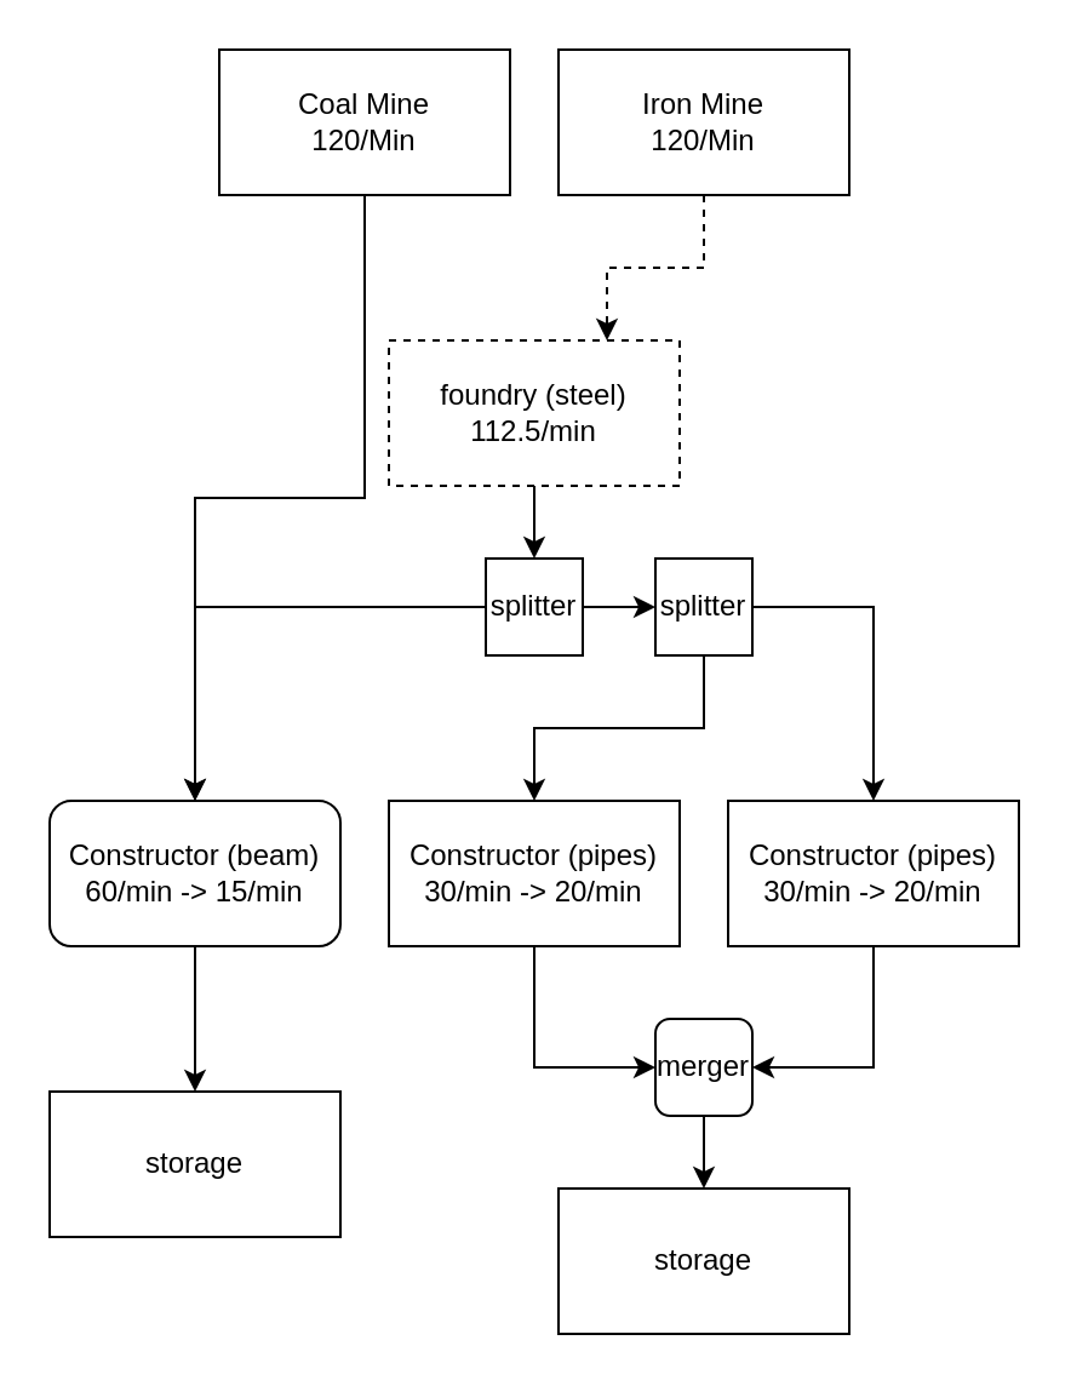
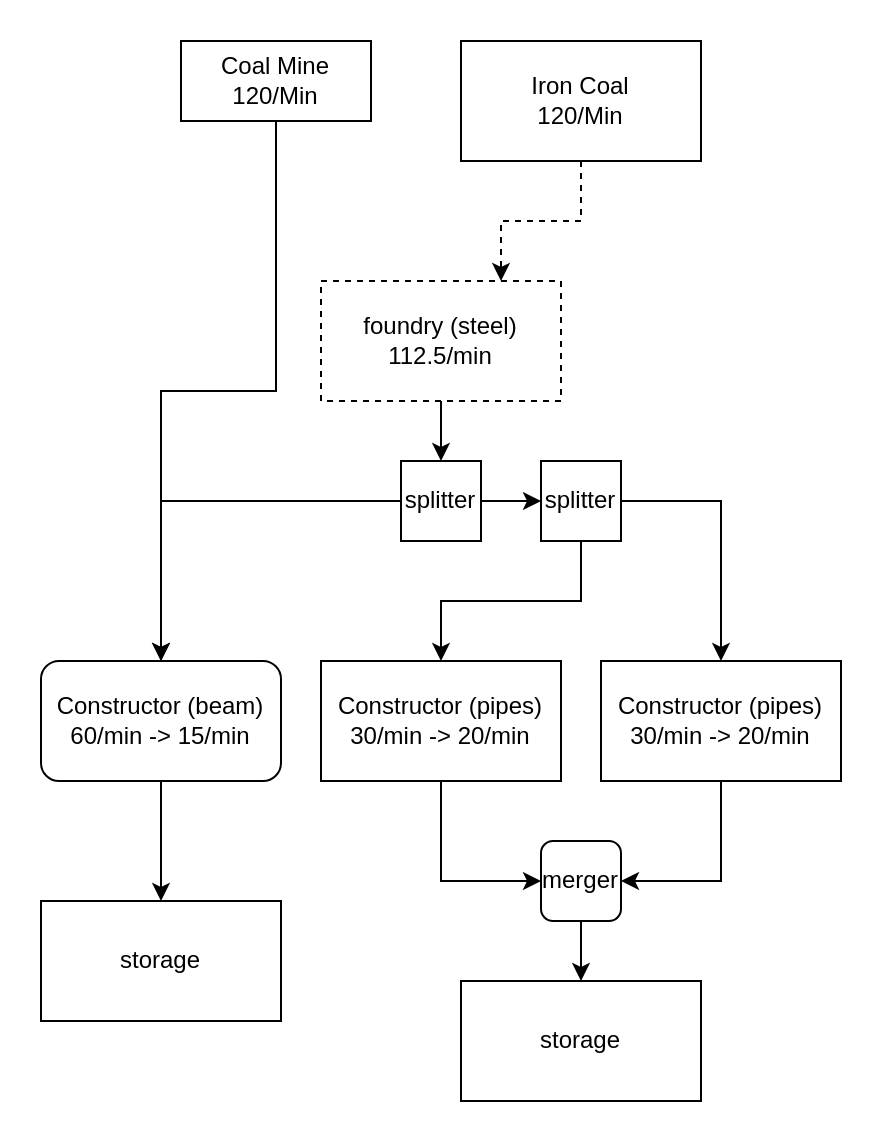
- <mxCell id="3" value="Coal Mine&lt;div&gt;120/Min&lt;/div&gt;" style="rounded=0;whiteSpace=wrap;html=1;" vertex="1" parent="1"><mxGeometry x="90" y="20" width="120" height="60" as="geometry" /></mxCell>
+ <mxCell id="3" value="Coal Mine&lt;div&gt;120/Min&lt;/div&gt;" style="rounded=0;whiteSpace=wrap;html=1;" vertex="1" parent="1"><mxGeometry x="90" y="20" width="95" height="40" as="geometry" /></mxCell>
- <mxCell id="5" value="Iron Mine&lt;div&gt;120/Min&lt;/div&gt;" style="rounded=0;whiteSpace=wrap;html=1;" vertex="1" parent="1"><mxGeometry x="230" y="20" width="120" height="60" as="geometry" /></mxCell>
+ <mxCell id="5" value="Iron Coal&lt;div&gt;120/Min&lt;/div&gt;" style="rounded=0;whiteSpace=wrap;html=1;" vertex="1" parent="1"><mxGeometry x="230" y="20" width="120" height="60" as="geometry" /></mxCell>
